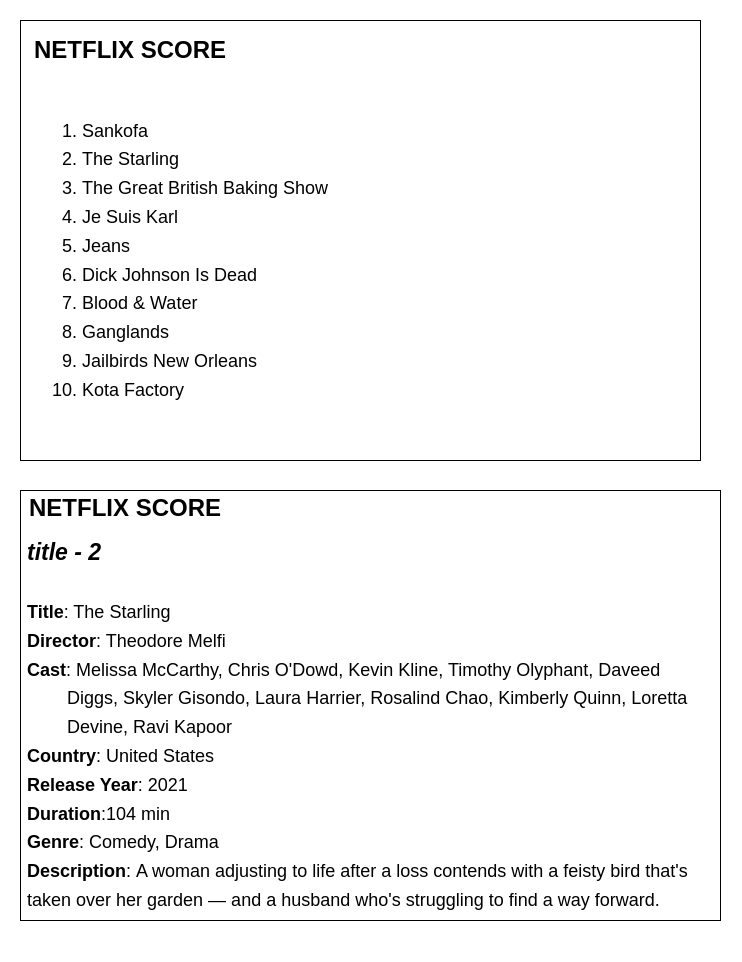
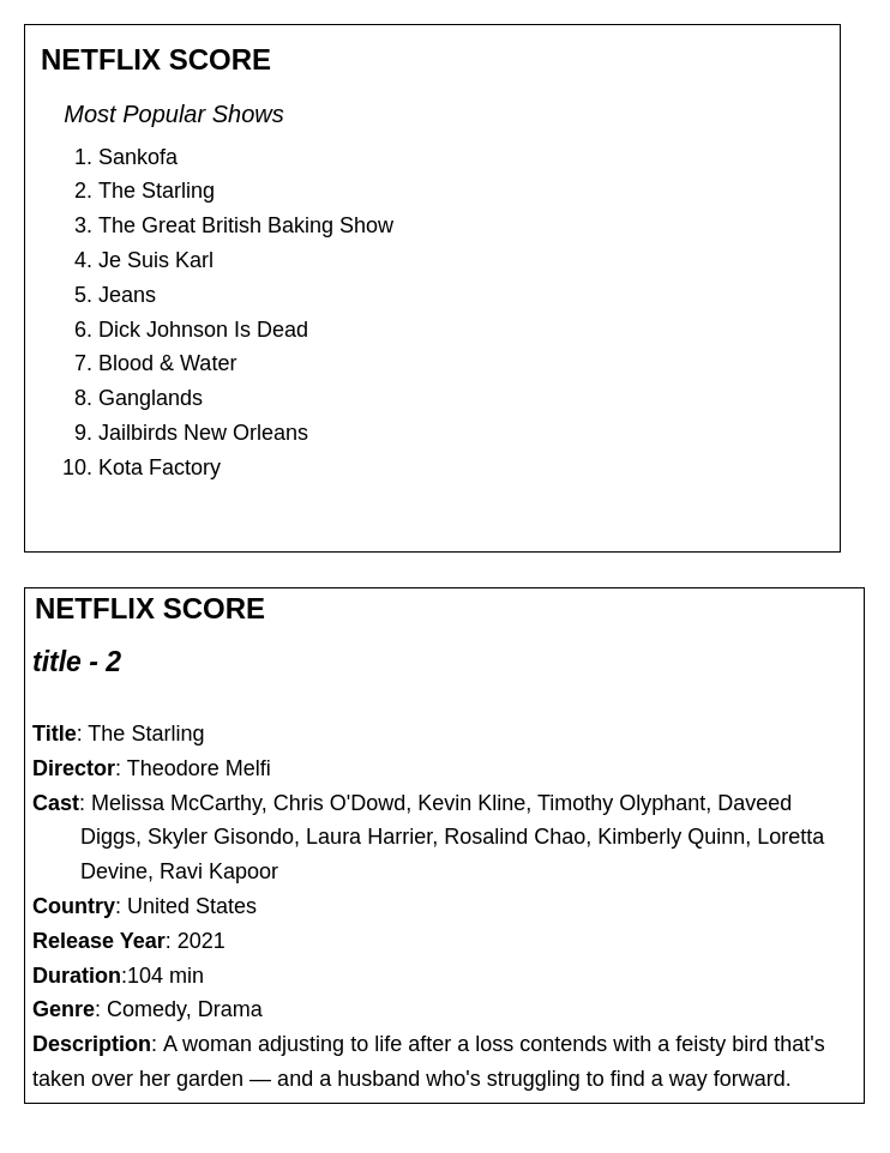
+ <mxCell id="7" value="&lt;i&gt;&lt;font style=&quot;font-size: 20px;&quot;&gt;Most Popular Shows&lt;/font&gt;&lt;/i&gt;" style="text;html=1;strokeColor=none;fillColor=none;align=center;verticalAlign=middle;whiteSpace=wrap;rounded=0;shadow=0;glass=0;fontSize=17;" vertex="1" parent="1"><mxGeometry x="40" y="80" width="210" height="30" as="geometry" /></mxCell>
